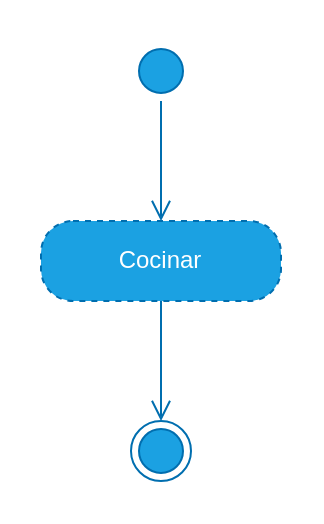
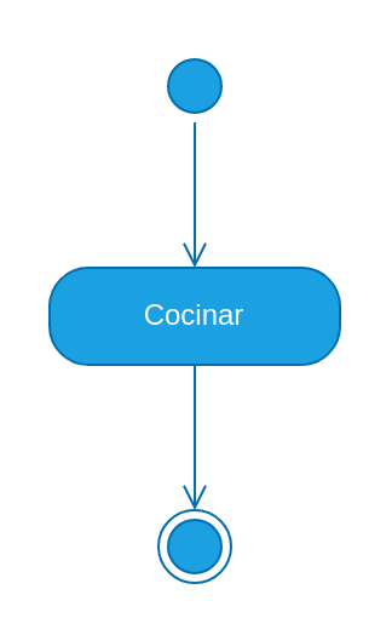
- <mxCell id="4" value="Cocinar" style="rounded=1;whiteSpace=wrap;html=1;arcSize=40;fontColor=#ffffff;fillColor=#1ba1e2;strokeColor=#006EAF;dashed=1;" parent="1" vertex="1"><mxGeometry x="20" y="110" width="120" height="40" as="geometry" /></mxCell>
+ <mxCell id="4" value="Cocinar" style="rounded=1;whiteSpace=wrap;html=1;arcSize=40;fontColor=#ffffff;fillColor=#1ba1e2;strokeColor=#006EAF;" parent="1" vertex="1"><mxGeometry x="20" y="110" width="120" height="40" as="geometry" /></mxCell>
